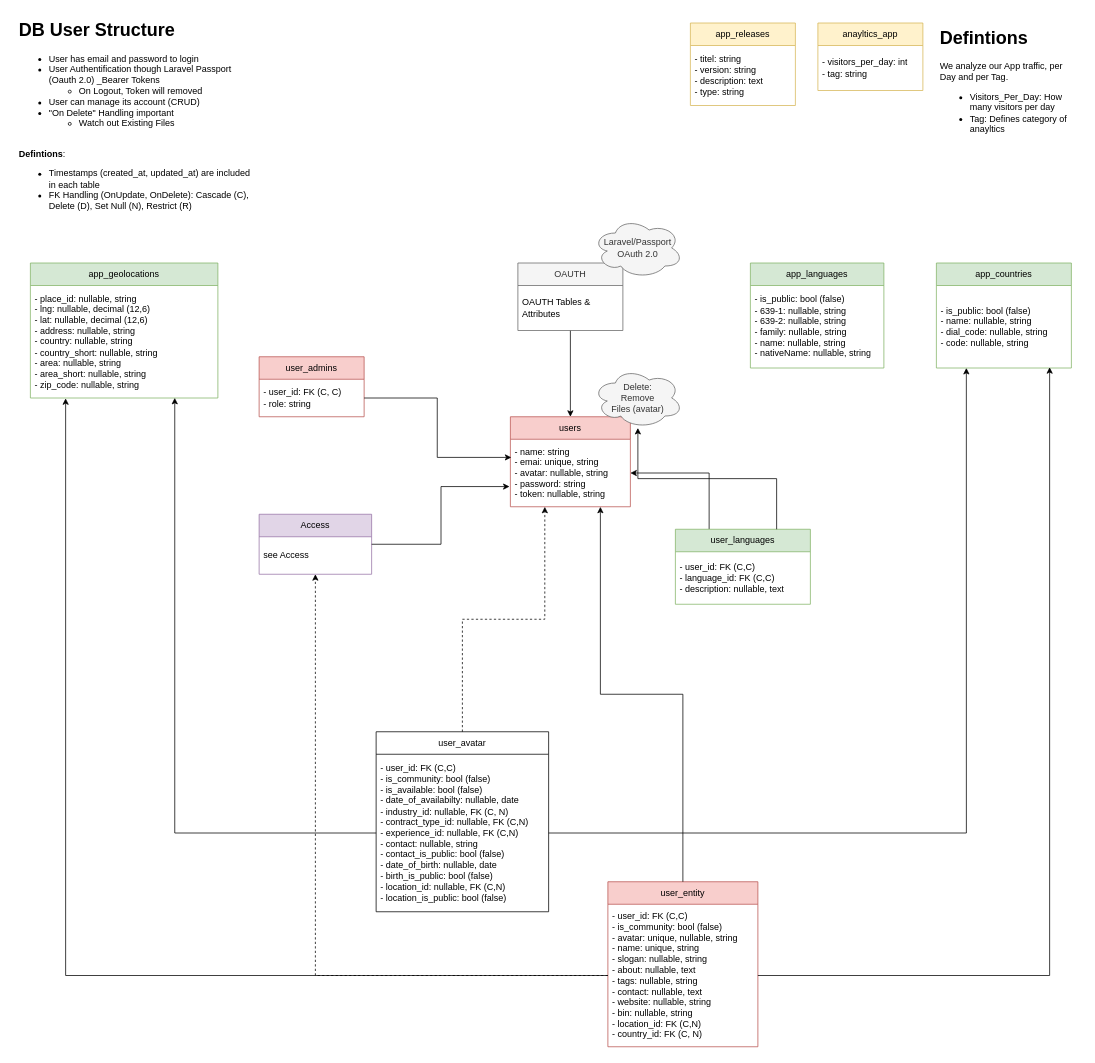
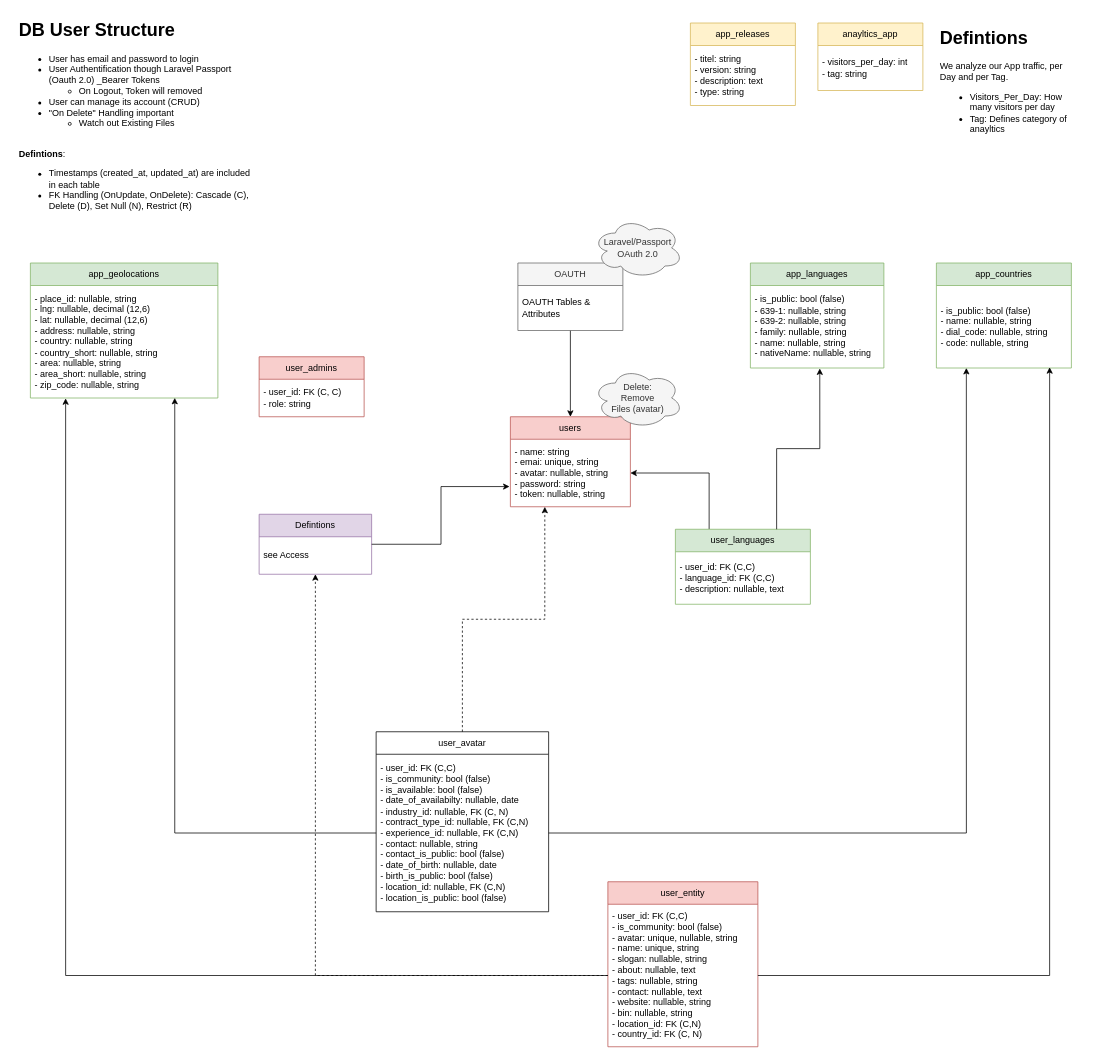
- <mxCell id="30" style="edgeStyle=orthogonalEdgeStyle;rounded=0;orthogonalLoop=1;jettySize=auto;html=1;entryX=0.008;entryY=0.269;entryDx=0;entryDy=0;entryPerimeter=0;" parent="1" source="5" target="3" edge="1"><mxGeometry relative="1" as="geometry" /></mxCell>
- <mxCell id="29" style="edgeStyle=orthogonalEdgeStyle;rounded=0;orthogonalLoop=1;jettySize=auto;html=1;exitX=0.75;exitY=0;exitDx=0;exitDy=0;" parent="1" source="9" target="38" edge="1"><mxGeometry relative="1" as="geometry" /></mxCell>
+ <mxCell id="29" style="edgeStyle=orthogonalEdgeStyle;rounded=0;orthogonalLoop=1;jettySize=auto;html=1;exitX=0.75;exitY=0;exitDx=0;exitDy=0;entryX=0.52;entryY=1.006;entryDx=0;entryDy=0;entryPerimeter=0;" parent="1" source="9" target="17" edge="1"><mxGeometry relative="1" as="geometry" /></mxCell>
- <mxCell id="24" value="Access" style="swimlane;fontStyle=0;childLayout=stackLayout;horizontal=1;startSize=30;horizontalStack=0;resizeParent=1;resizeParentMax=0;resizeLast=0;collapsible=1;marginBottom=0;whiteSpace=wrap;html=1;fillColor=#e1d5e7;strokeColor=#9673a6;" parent="1" vertex="1"><mxGeometry x="345" y="685" width="150" height="80" as="geometry" /></mxCell>
+ <mxCell id="24" value="Defintions" style="swimlane;fontStyle=0;childLayout=stackLayout;horizontal=1;startSize=30;horizontalStack=0;resizeParent=1;resizeParentMax=0;resizeLast=0;collapsible=1;marginBottom=0;whiteSpace=wrap;html=1;fillColor=#e1d5e7;strokeColor=#9673a6;" parent="1" vertex="1"><mxGeometry x="345" y="685" width="150" height="80" as="geometry" /></mxCell>
- <mxCell id="28" style="edgeStyle=orthogonalEdgeStyle;rounded=0;orthogonalLoop=1;jettySize=auto;html=1;entryX=0.75;entryY=1.001;entryDx=0;entryDy=0;entryPerimeter=0;" parent="1" source="20" target="3" edge="1"><mxGeometry relative="1" as="geometry" /></mxCell>
